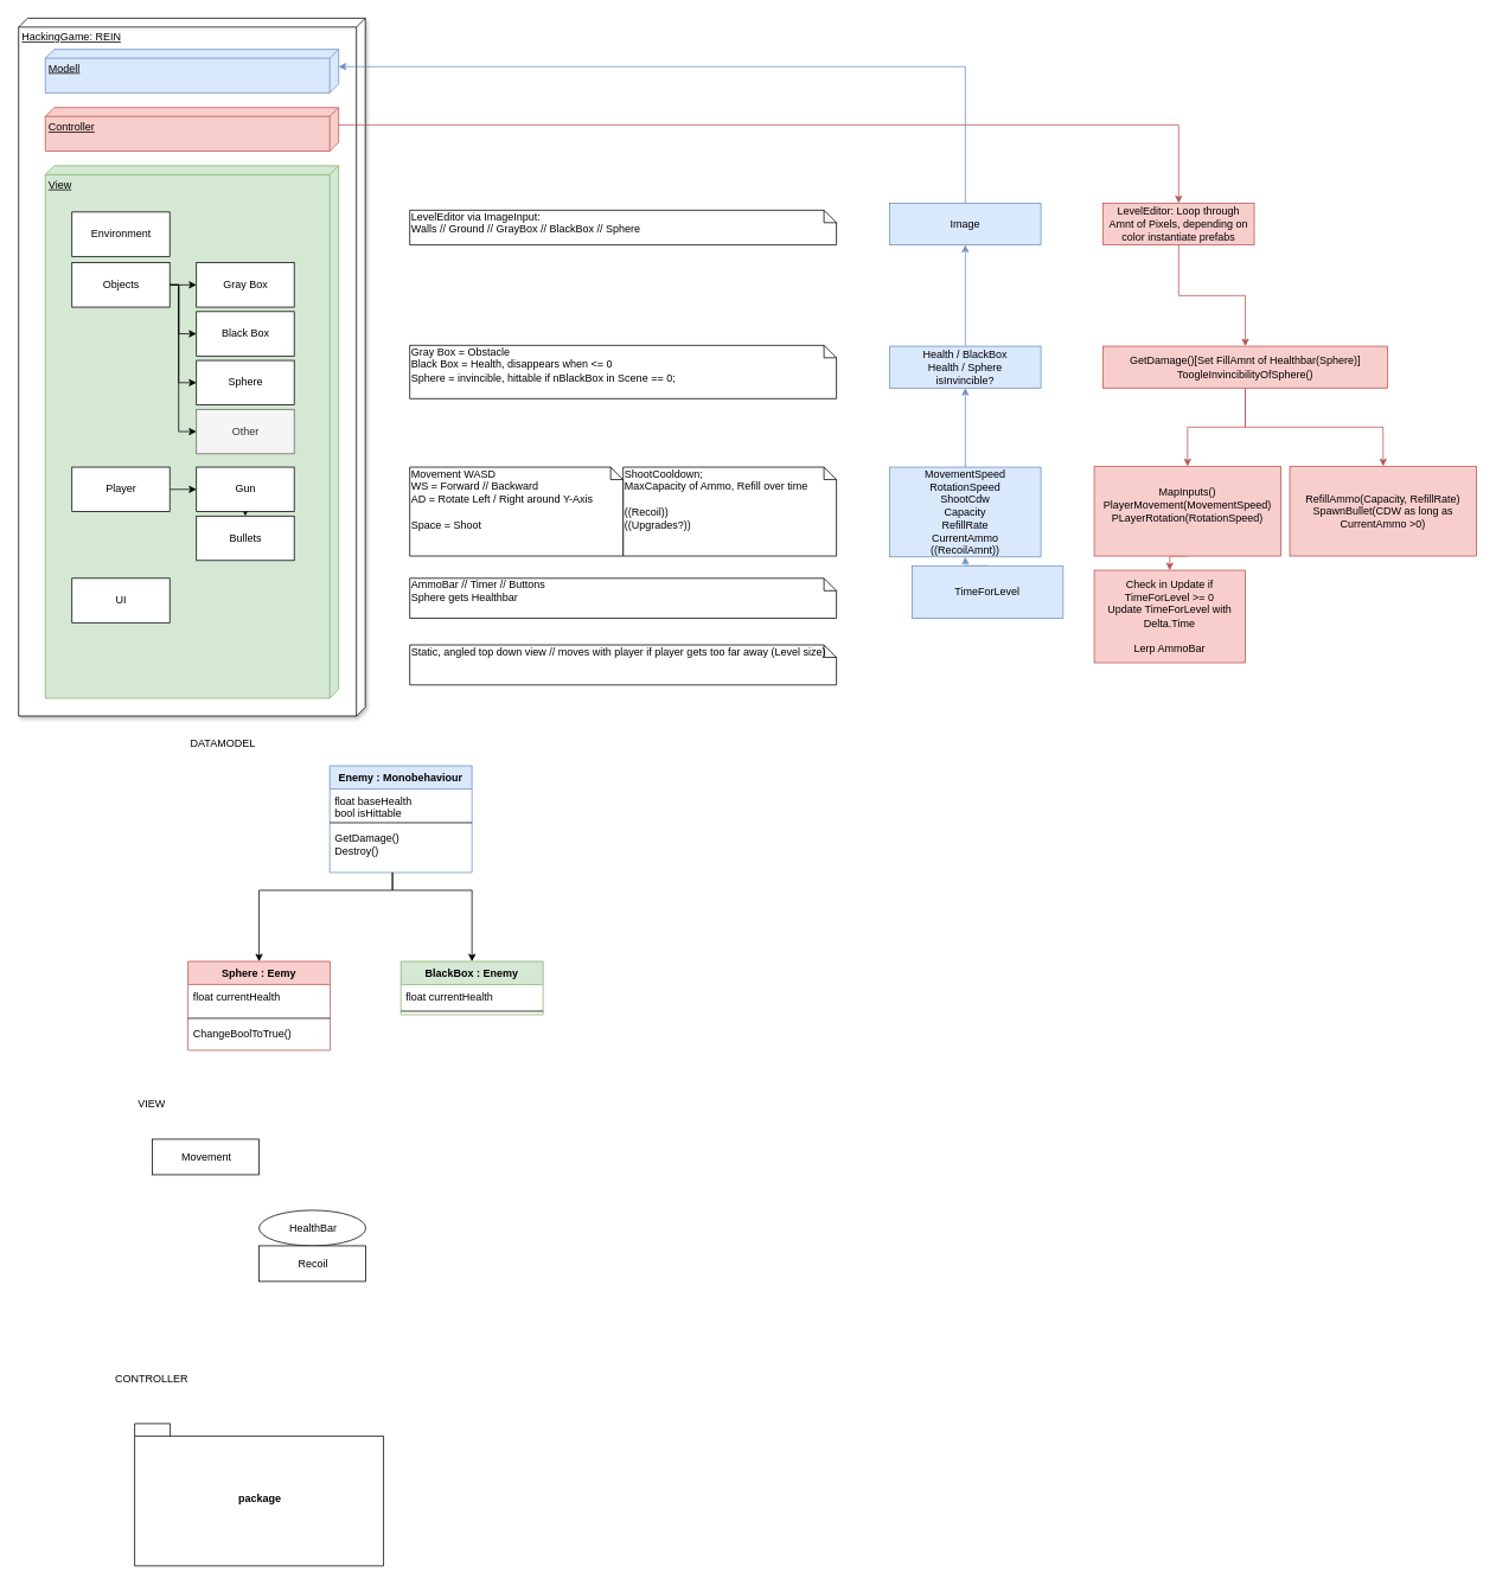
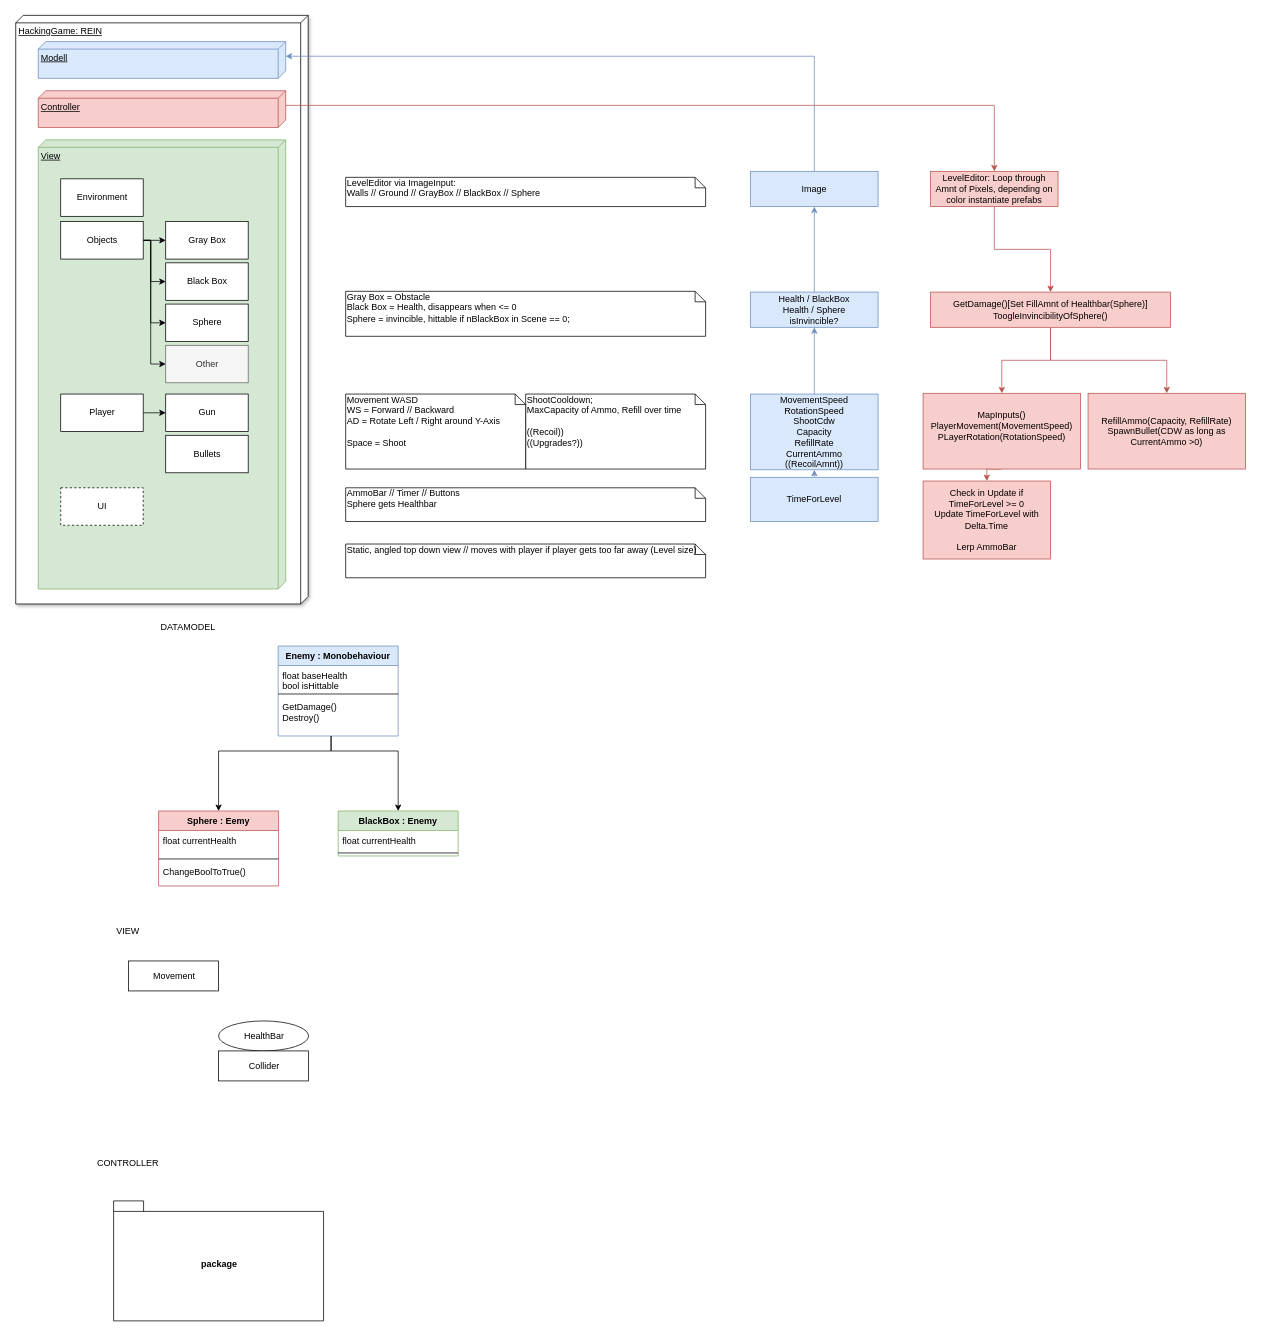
- <mxCell id="36" style="edgeStyle=orthogonalEdgeStyle;rounded=0;orthogonalLoop=1;jettySize=auto;html=1;exitX=0.5;exitY=1;exitDx=0;exitDy=0;entryX=0.5;entryY=0;entryDx=0;entryDy=0;" parent="1" source="37" target="38" edge="1"><mxGeometry relative="1" as="geometry" /></mxCell>
- <mxCell id="56" value="TimeForLevel" style="text;html=1;strokeColor=#6c8ebf;fillColor=#dae8fc;align=center;verticalAlign=middle;whiteSpace=wrap;rounded=0;" parent="1" vertex="1"><mxGeometry x="1025" y="636" width="170" height="59" as="geometry" /></mxCell>
+ <mxCell id="56" value="TimeForLevel" style="text;html=1;strokeColor=#6c8ebf;fillColor=#dae8fc;align=center;verticalAlign=middle;whiteSpace=wrap;rounded=0;" parent="1" vertex="1"><mxGeometry x="1000" y="636" width="170" height="59" as="geometry" /></mxCell>
- <mxCell id="39" value="UI" style="html=1;" parent="1" vertex="1"><mxGeometry x="80" y="650" width="110" height="50" as="geometry" /></mxCell>
+ <mxCell id="39" value="UI" style="html=1;dashed=1;" parent="1" vertex="1"><mxGeometry x="80" y="650" width="110" height="50" as="geometry" /></mxCell>
- <mxCell id="20" value="&lt;div&gt;Recoil&lt;/div&gt;" style="html=1;" parent="1" vertex="1"><mxGeometry x="290.5" y="1401" width="120" height="40" as="geometry" /></mxCell>
+ <mxCell id="20" value="&lt;div&gt;Collider&lt;/div&gt;" style="html=1;" parent="1" vertex="1"><mxGeometry x="290.5" y="1401" width="120" height="40" as="geometry" /></mxCell>
